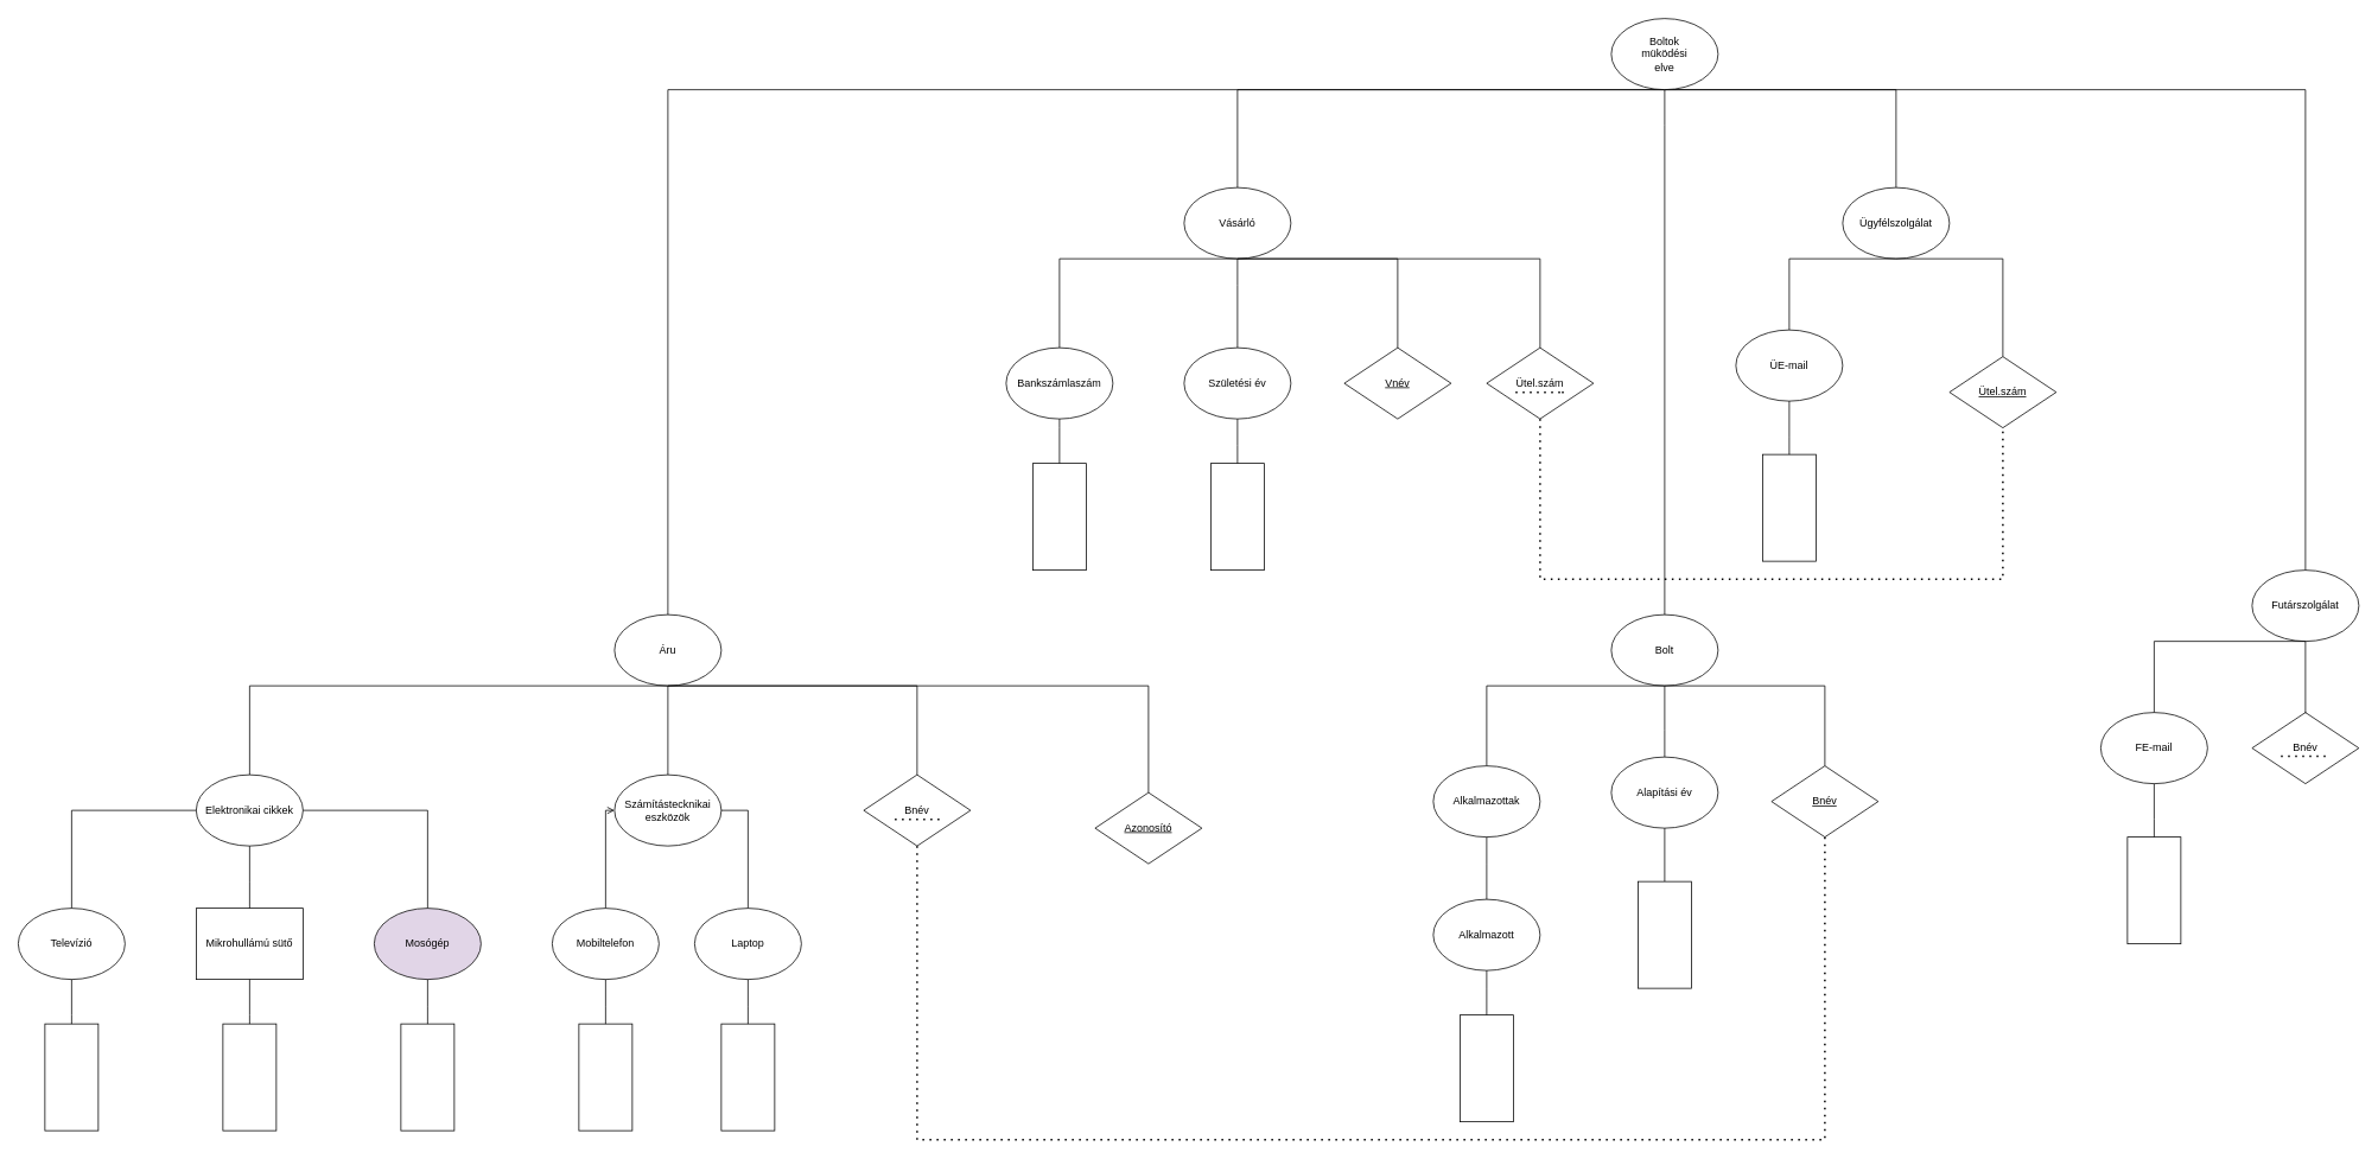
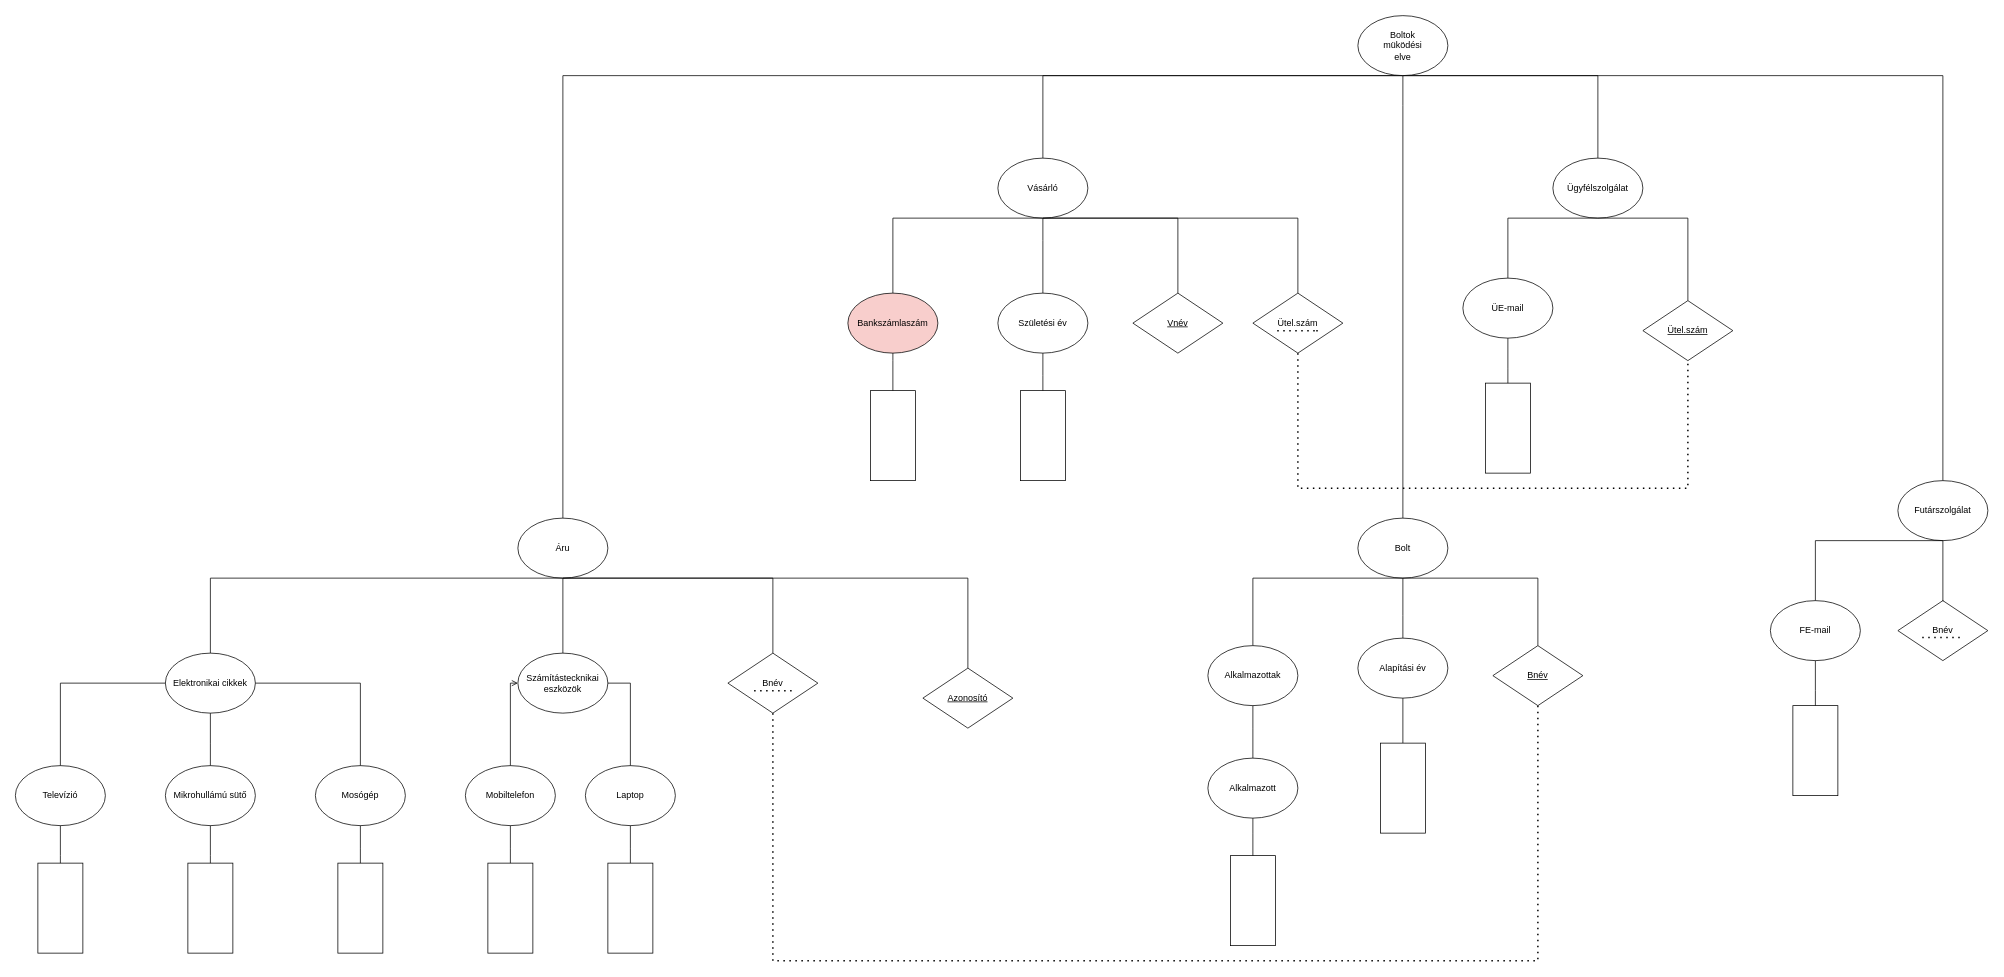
- <mxCell id="40" value="Bankszámlaszám" style="ellipse;whiteSpace=wrap;html=1;" parent="1" vertex="1"><mxGeometry x="1130" y="390" width="120" height="80" as="geometry" /></mxCell>
+ <mxCell id="40" value="Bankszámlaszám" style="ellipse;whiteSpace=wrap;html=1;fillColor=#f8cecc;" parent="1" vertex="1"><mxGeometry x="1130" y="390" width="120" height="80" as="geometry" /></mxCell>
- <mxCell id="18" value="Mikrohullámú sütő" style="whiteSpace=wrap;html=1;rounded=0;" parent="1" vertex="1"><mxGeometry x="220" y="1020" width="120" height="80" as="geometry" /></mxCell>
+ <mxCell id="18" value="Mikrohullámú sütő" style="ellipse;whiteSpace=wrap;html=1;" parent="1" vertex="1"><mxGeometry x="220" y="1020" width="120" height="80" as="geometry" /></mxCell>
- <mxCell id="19" value="Mosógép" style="ellipse;whiteSpace=wrap;html=1;fillColor=#e1d5e7;" parent="1" vertex="1"><mxGeometry x="420" y="1020" width="120" height="80" as="geometry" /></mxCell>
+ <mxCell id="19" value="Mosógép" style="ellipse;whiteSpace=wrap;html=1;" parent="1" vertex="1"><mxGeometry x="420" y="1020" width="120" height="80" as="geometry" /></mxCell>
